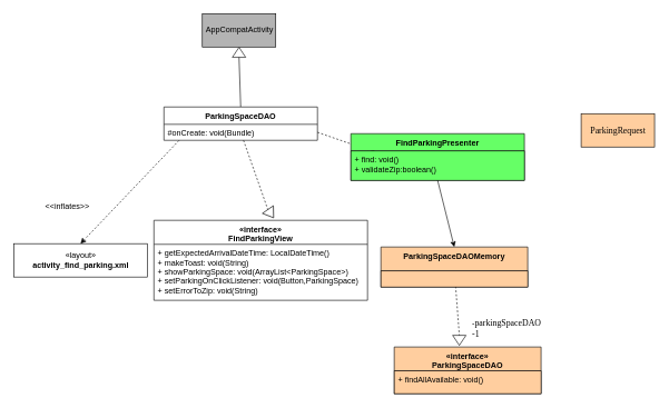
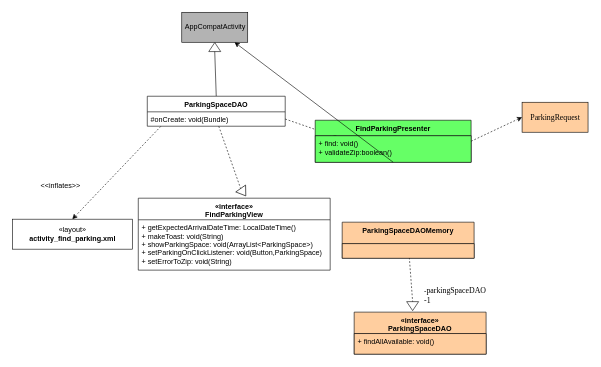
+ <mxCell id="12" value="" style="endArrow=classic;html=1;exitX=1;exitY=0.5;exitDx=0;exitDy=0;dashed=1;entryX=0;entryY=0.5;entryDx=0;entryDy=0;" parent="1" source="16" target="13" edge="1"><mxGeometry width="50" height="50" relative="1" as="geometry"><mxPoint x="752.5" y="212.28" as="sourcePoint" /><mxPoint x="822.5" y="190" as="targetPoint" /></mxGeometry></mxCell>
- <mxCell id="20" value="" style="endArrow=classic;html=1;entryX=0.5;entryY=0;entryDx=0;entryDy=0;exitX=0.5;exitY=1;exitDx=0;exitDy=0;" parent="1" source="16" target="23" edge="1"><mxGeometry width="50" height="50" relative="1" as="geometry"><mxPoint x="740" y="270" as="sourcePoint" /><mxPoint x="702.5" y="505.26" as="targetPoint" /></mxGeometry></mxCell>
+ <mxCell id="20" value="" style="endArrow=classic;html=1;exitX=0.5;exitY=1;exitDx=0;exitDy=0;" parent="1" source="16" target="2" edge="1"><mxGeometry width="50" height="50" relative="1" as="geometry"><mxPoint x="740" y="270" as="sourcePoint" /><mxPoint x="702.5" y="505.26" as="targetPoint" /></mxGeometry></mxCell>
